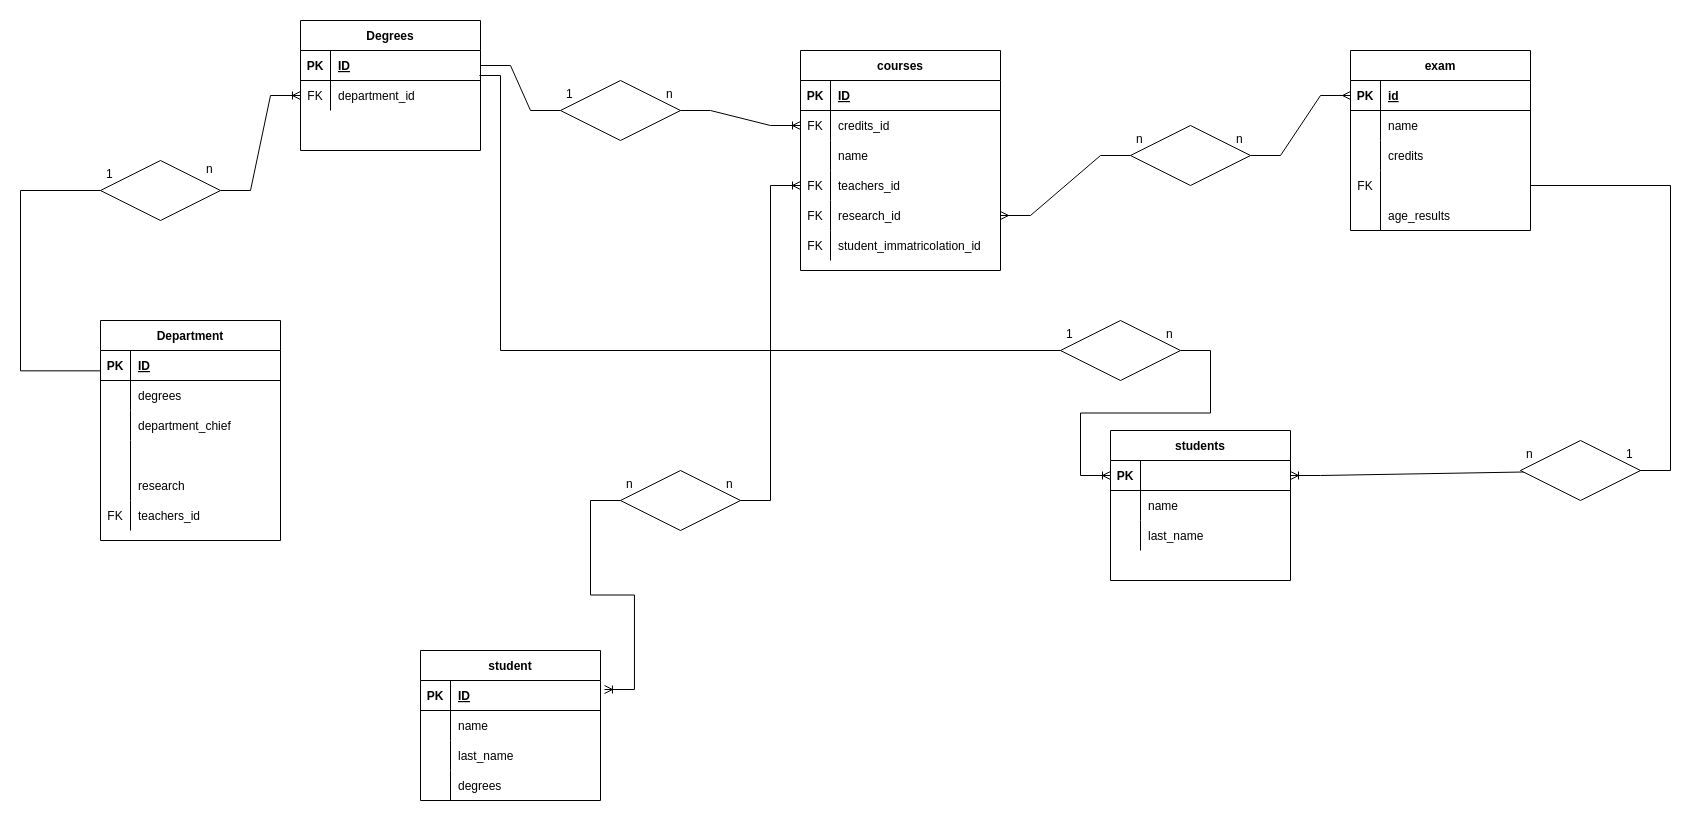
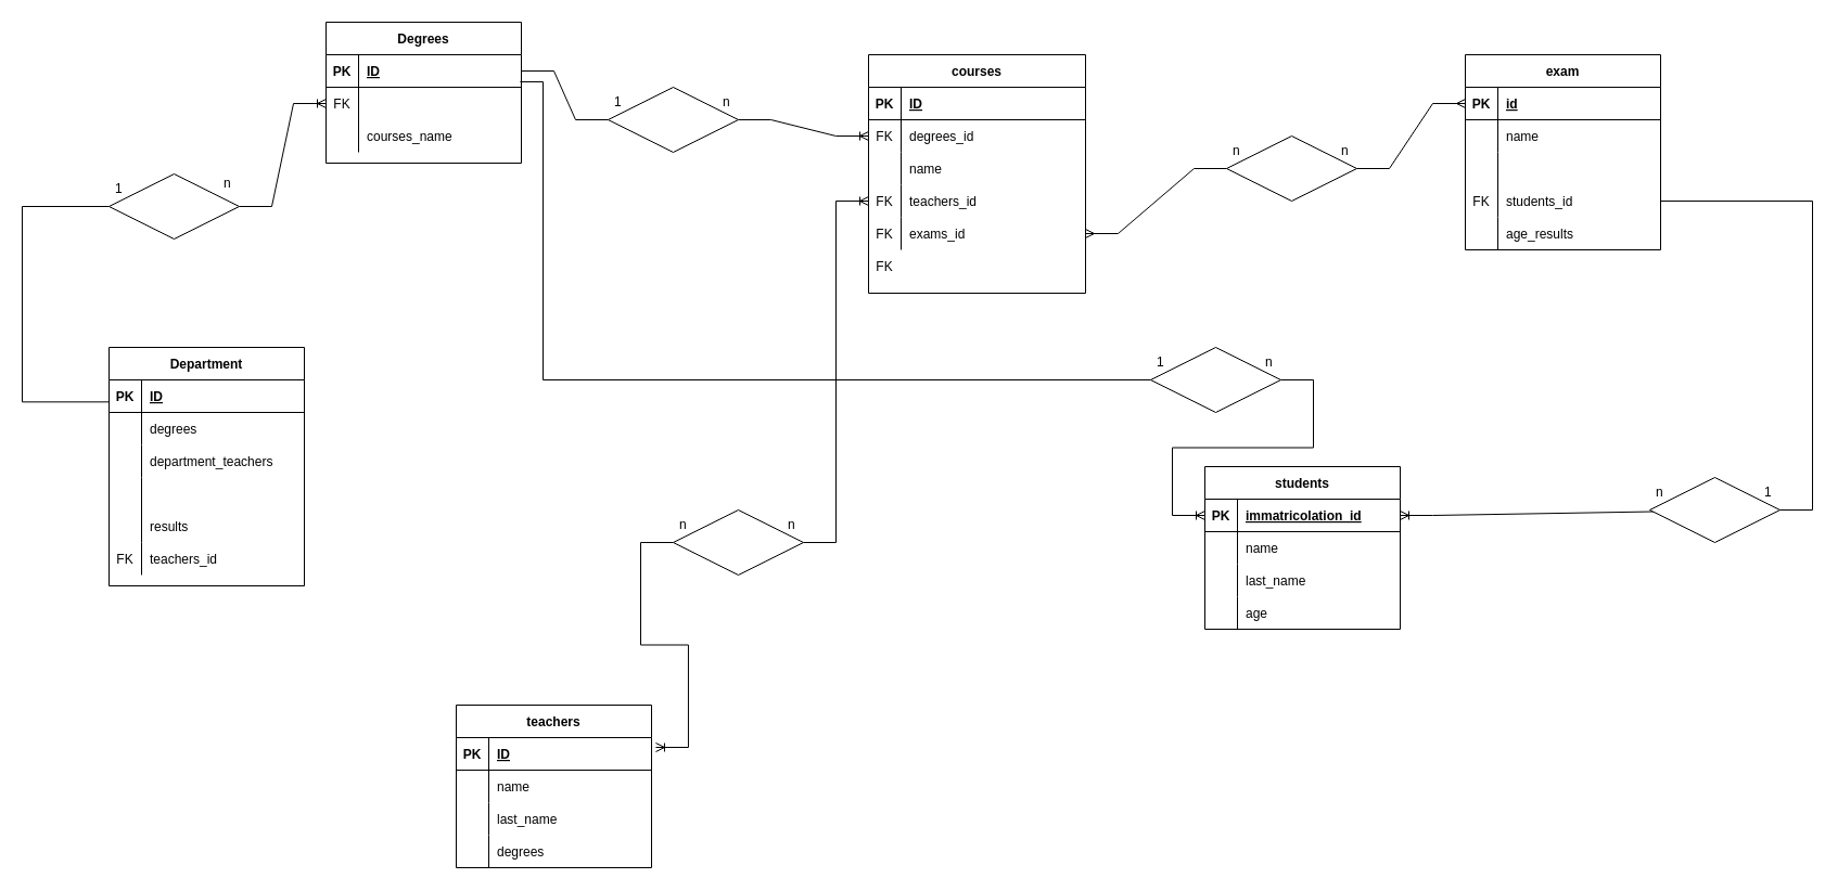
- <mxCell id="26" value="department_id" style="shape=partialRectangle;connectable=0;fillColor=none;top=0;left=0;bottom=0;right=0;align=left;spacingLeft=6;overflow=hidden;" parent="24" vertex="1"><mxGeometry x="30" width="150" height="30" as="geometry"><mxRectangle width="150" height="30" as="alternateBounds" /></mxGeometry></mxCell>
+ <mxCell id="29" value="courses_name" style="shape=partialRectangle;connectable=0;fillColor=none;top=0;left=0;bottom=0;right=0;align=left;spacingLeft=6;overflow=hidden;" parent="27" vertex="1"><mxGeometry x="30" width="150" height="30" as="geometry"><mxRectangle width="150" height="30" as="alternateBounds" /></mxGeometry></mxCell>
- <mxCell id="41" value="credits_id" style="shape=partialRectangle;connectable=0;fillColor=none;top=0;left=0;bottom=0;right=0;align=left;spacingLeft=6;overflow=hidden;" parent="39" vertex="1"><mxGeometry x="30" width="170" height="30" as="geometry"><mxRectangle width="170" height="30" as="alternateBounds" /></mxGeometry></mxCell>
+ <mxCell id="41" value="degrees_id" style="shape=partialRectangle;connectable=0;fillColor=none;top=0;left=0;bottom=0;right=0;align=left;spacingLeft=6;overflow=hidden;" parent="39" vertex="1"><mxGeometry x="30" width="170" height="30" as="geometry"><mxRectangle width="170" height="30" as="alternateBounds" /></mxGeometry></mxCell>
- <mxCell id="100" value="credits" style="shape=partialRectangle;connectable=0;fillColor=none;top=0;left=0;bottom=0;right=0;align=left;spacingLeft=6;overflow=hidden;" parent="98" vertex="1"><mxGeometry x="30" width="150" height="30" as="geometry"><mxRectangle width="150" height="30" as="alternateBounds" /></mxGeometry></mxCell>
+ <mxCell id="103" value="students_id" style="shape=partialRectangle;connectable=0;fillColor=none;top=0;left=0;bottom=0;right=0;align=left;spacingLeft=6;overflow=hidden;" parent="101" vertex="1"><mxGeometry x="30" width="150" height="30" as="geometry"><mxRectangle width="150" height="30" as="alternateBounds" /></mxGeometry></mxCell>
- <mxCell id="50" value="research_id" style="shape=partialRectangle;connectable=0;fillColor=none;top=0;left=0;bottom=0;right=0;align=left;spacingLeft=6;overflow=hidden;" parent="48" vertex="1"><mxGeometry x="30" width="170" height="30" as="geometry"><mxRectangle width="170" height="30" as="alternateBounds" /></mxGeometry></mxCell>
+ <mxCell id="50" value="exams_id" style="shape=partialRectangle;connectable=0;fillColor=none;top=0;left=0;bottom=0;right=0;align=left;spacingLeft=6;overflow=hidden;" parent="48" vertex="1"><mxGeometry x="30" width="170" height="30" as="geometry"><mxRectangle width="170" height="30" as="alternateBounds" /></mxGeometry></mxCell>
- <mxCell id="53" value="student_immatricolation_id" style="shape=partialRectangle;connectable=0;fillColor=none;top=0;left=0;bottom=0;right=0;align=left;spacingLeft=6;overflow=hidden;" parent="51" vertex="1"><mxGeometry x="30" width="170" height="30" as="geometry"><mxRectangle width="170" height="30" as="alternateBounds" /></mxGeometry></mxCell>
- <mxCell id="11" value="department_chief" style="shape=partialRectangle;connectable=0;fillColor=none;top=0;left=0;bottom=0;right=0;align=left;spacingLeft=6;overflow=hidden;" parent="9" vertex="1"><mxGeometry x="30" width="150" height="30" as="geometry"><mxRectangle width="150" height="30" as="alternateBounds" /></mxGeometry></mxCell>
+ <mxCell id="11" value="department_teachers" style="shape=partialRectangle;connectable=0;fillColor=none;top=0;left=0;bottom=0;right=0;align=left;spacingLeft=6;overflow=hidden;" parent="9" vertex="1"><mxGeometry x="30" width="150" height="30" as="geometry"><mxRectangle width="150" height="30" as="alternateBounds" /></mxGeometry></mxCell>
+ <mxCell id="80" value="immatricolation_id" style="shape=partialRectangle;connectable=0;fillColor=none;top=0;left=0;bottom=0;right=0;align=left;spacingLeft=6;fontStyle=5;overflow=hidden;" parent="78" vertex="1"><mxGeometry x="30" width="150" height="30" as="geometry"><mxRectangle width="150" height="30" as="alternateBounds" /></mxGeometry></mxCell>
- <mxCell id="16" value="research" style="shape=partialRectangle;connectable=0;fillColor=none;top=0;left=0;bottom=0;right=0;align=left;spacingLeft=6;overflow=hidden;" parent="14" vertex="1"><mxGeometry x="30" width="150" height="30" as="geometry"><mxRectangle width="150" height="30" as="alternateBounds" /></mxGeometry></mxCell>
+ <mxCell id="16" value="results" style="shape=partialRectangle;connectable=0;fillColor=none;top=0;left=0;bottom=0;right=0;align=left;spacingLeft=6;overflow=hidden;" parent="14" vertex="1"><mxGeometry x="30" width="150" height="30" as="geometry"><mxRectangle width="150" height="30" as="alternateBounds" /></mxGeometry></mxCell>
+ <mxCell id="89" value="age" style="shape=partialRectangle;connectable=0;fillColor=none;top=0;left=0;bottom=0;right=0;align=left;spacingLeft=6;overflow=hidden;" parent="87" vertex="1"><mxGeometry x="30" width="150" height="30" as="geometry"><mxRectangle width="150" height="30" as="alternateBounds" /></mxGeometry></mxCell>
- <mxCell id="58" value="student" style="shape=table;startSize=30;container=1;collapsible=1;childLayout=tableLayout;fixedRows=1;rowLines=0;fontStyle=1;align=center;resizeLast=1;" parent="1" vertex="1"><mxGeometry x="420" y="650" width="180" height="150" as="geometry" /></mxCell>
+ <mxCell id="58" value="teachers" style="shape=table;startSize=30;container=1;collapsible=1;childLayout=tableLayout;fixedRows=1;rowLines=0;fontStyle=1;align=center;resizeLast=1;" parent="1" vertex="1"><mxGeometry x="420" y="650" width="180" height="150" as="geometry" /></mxCell>
